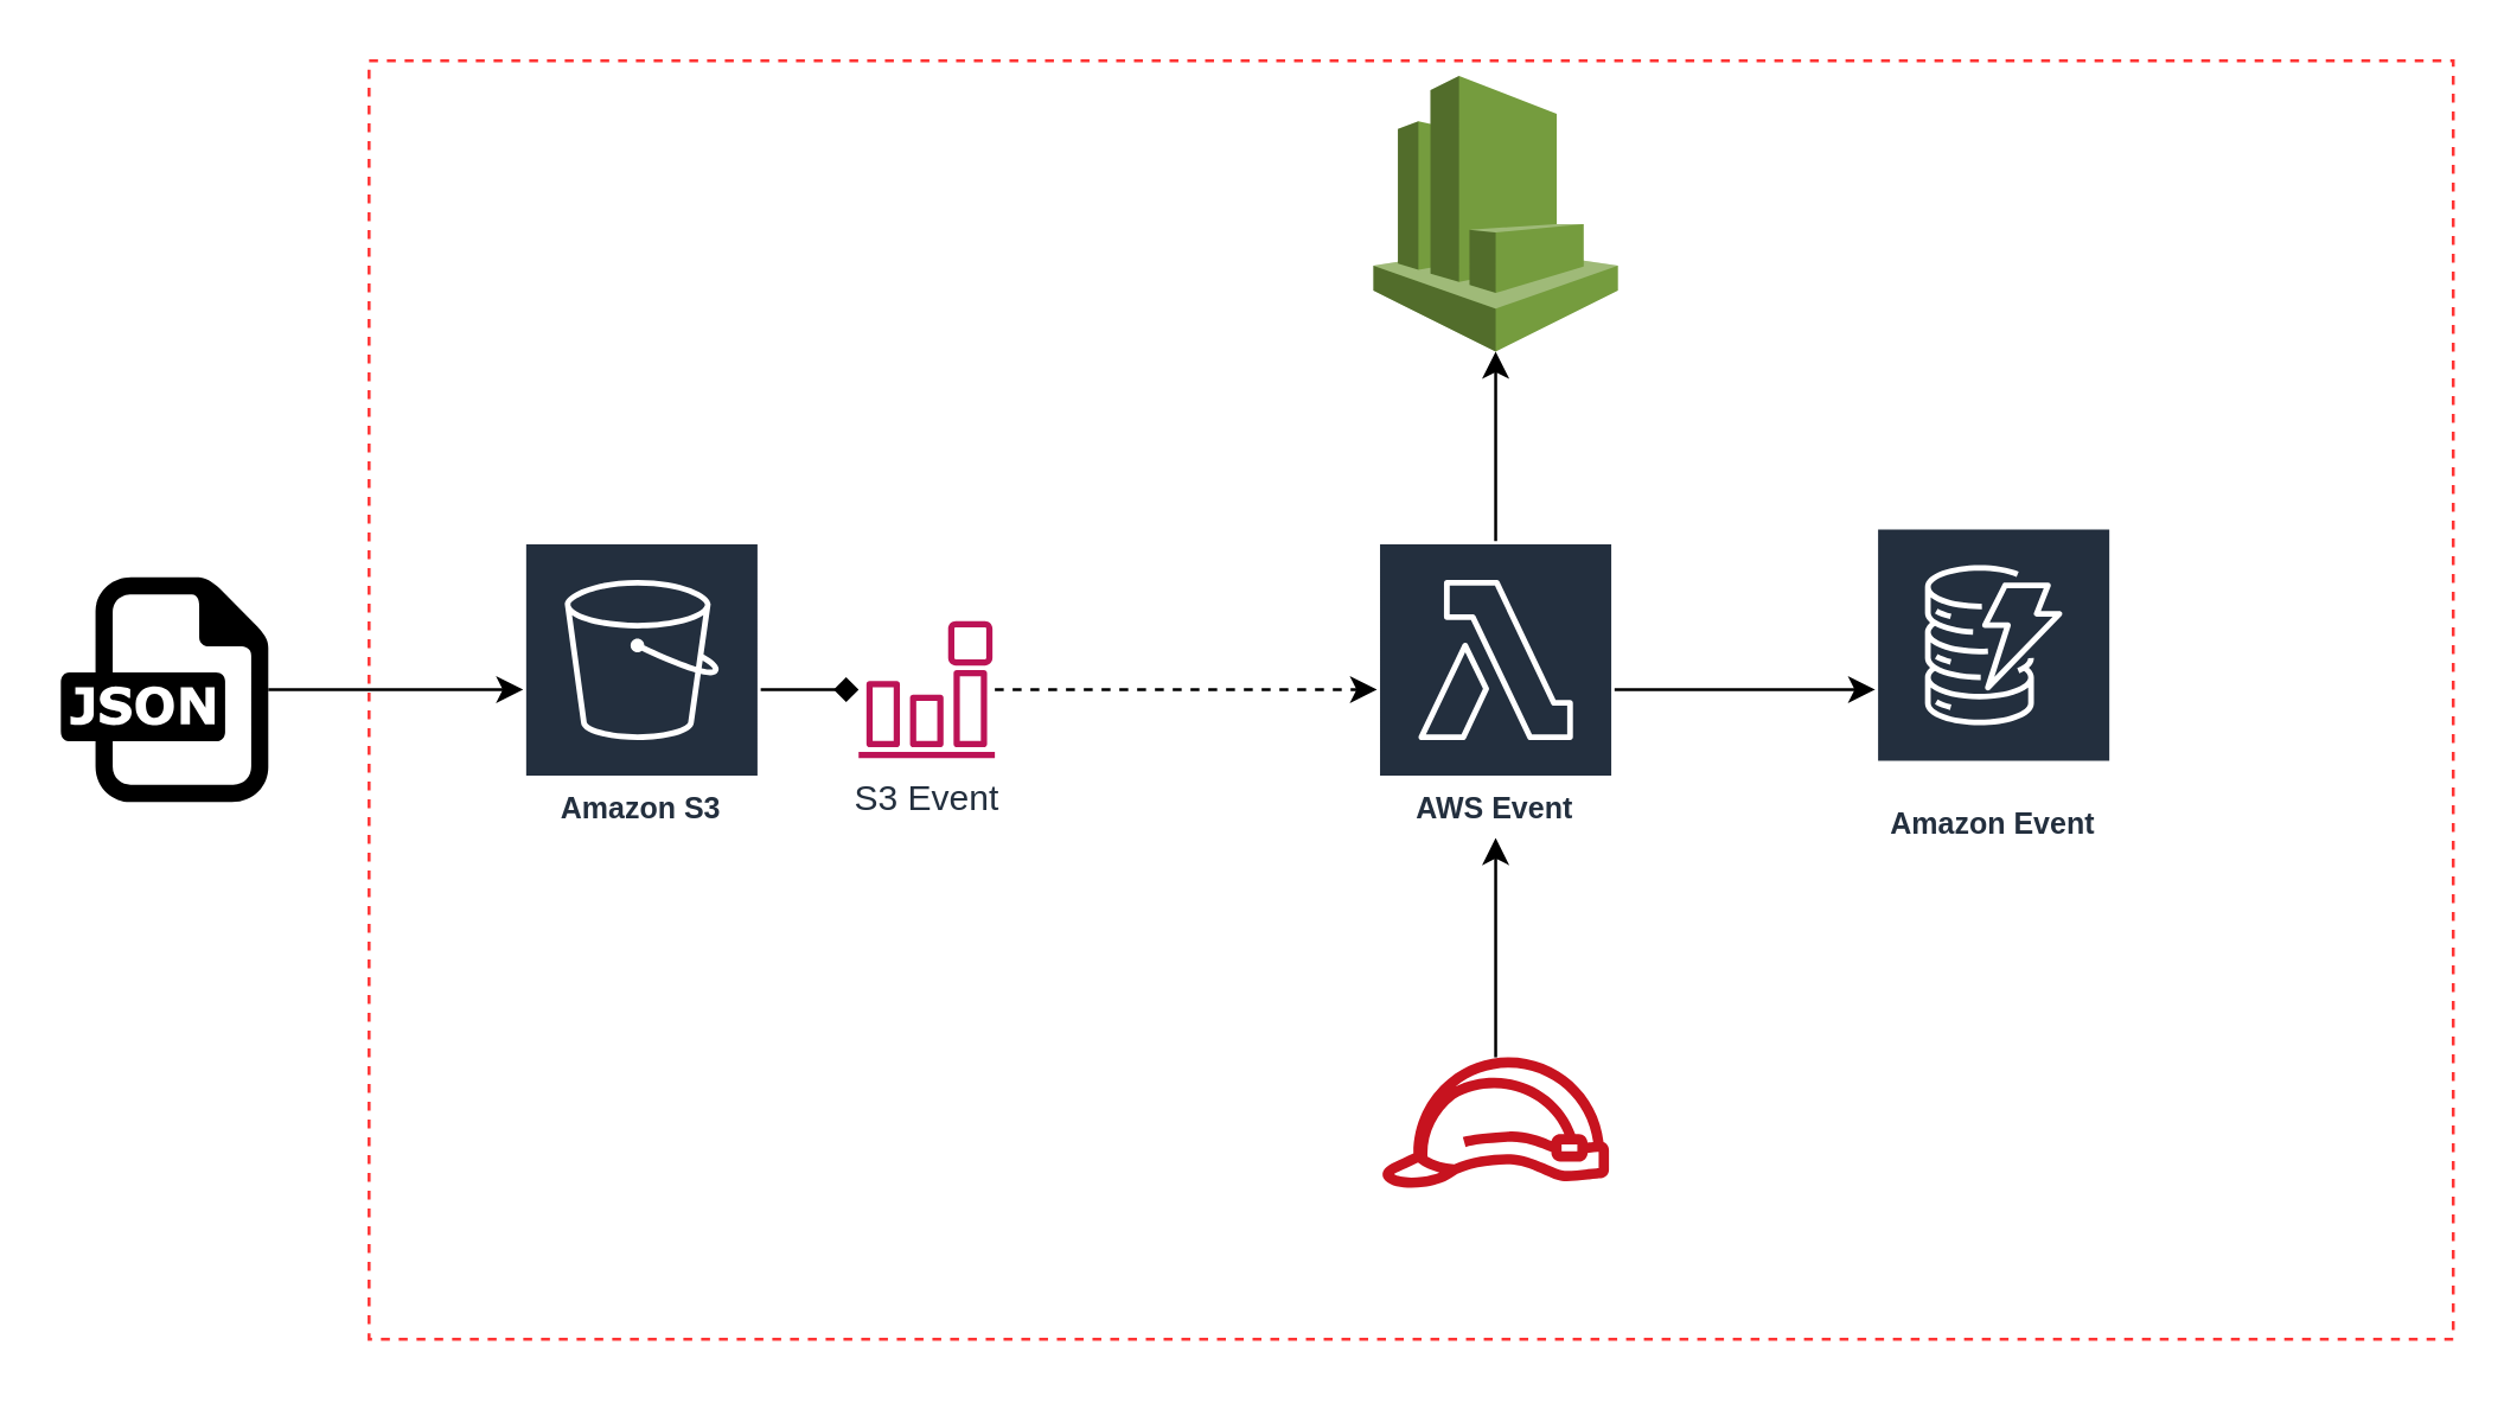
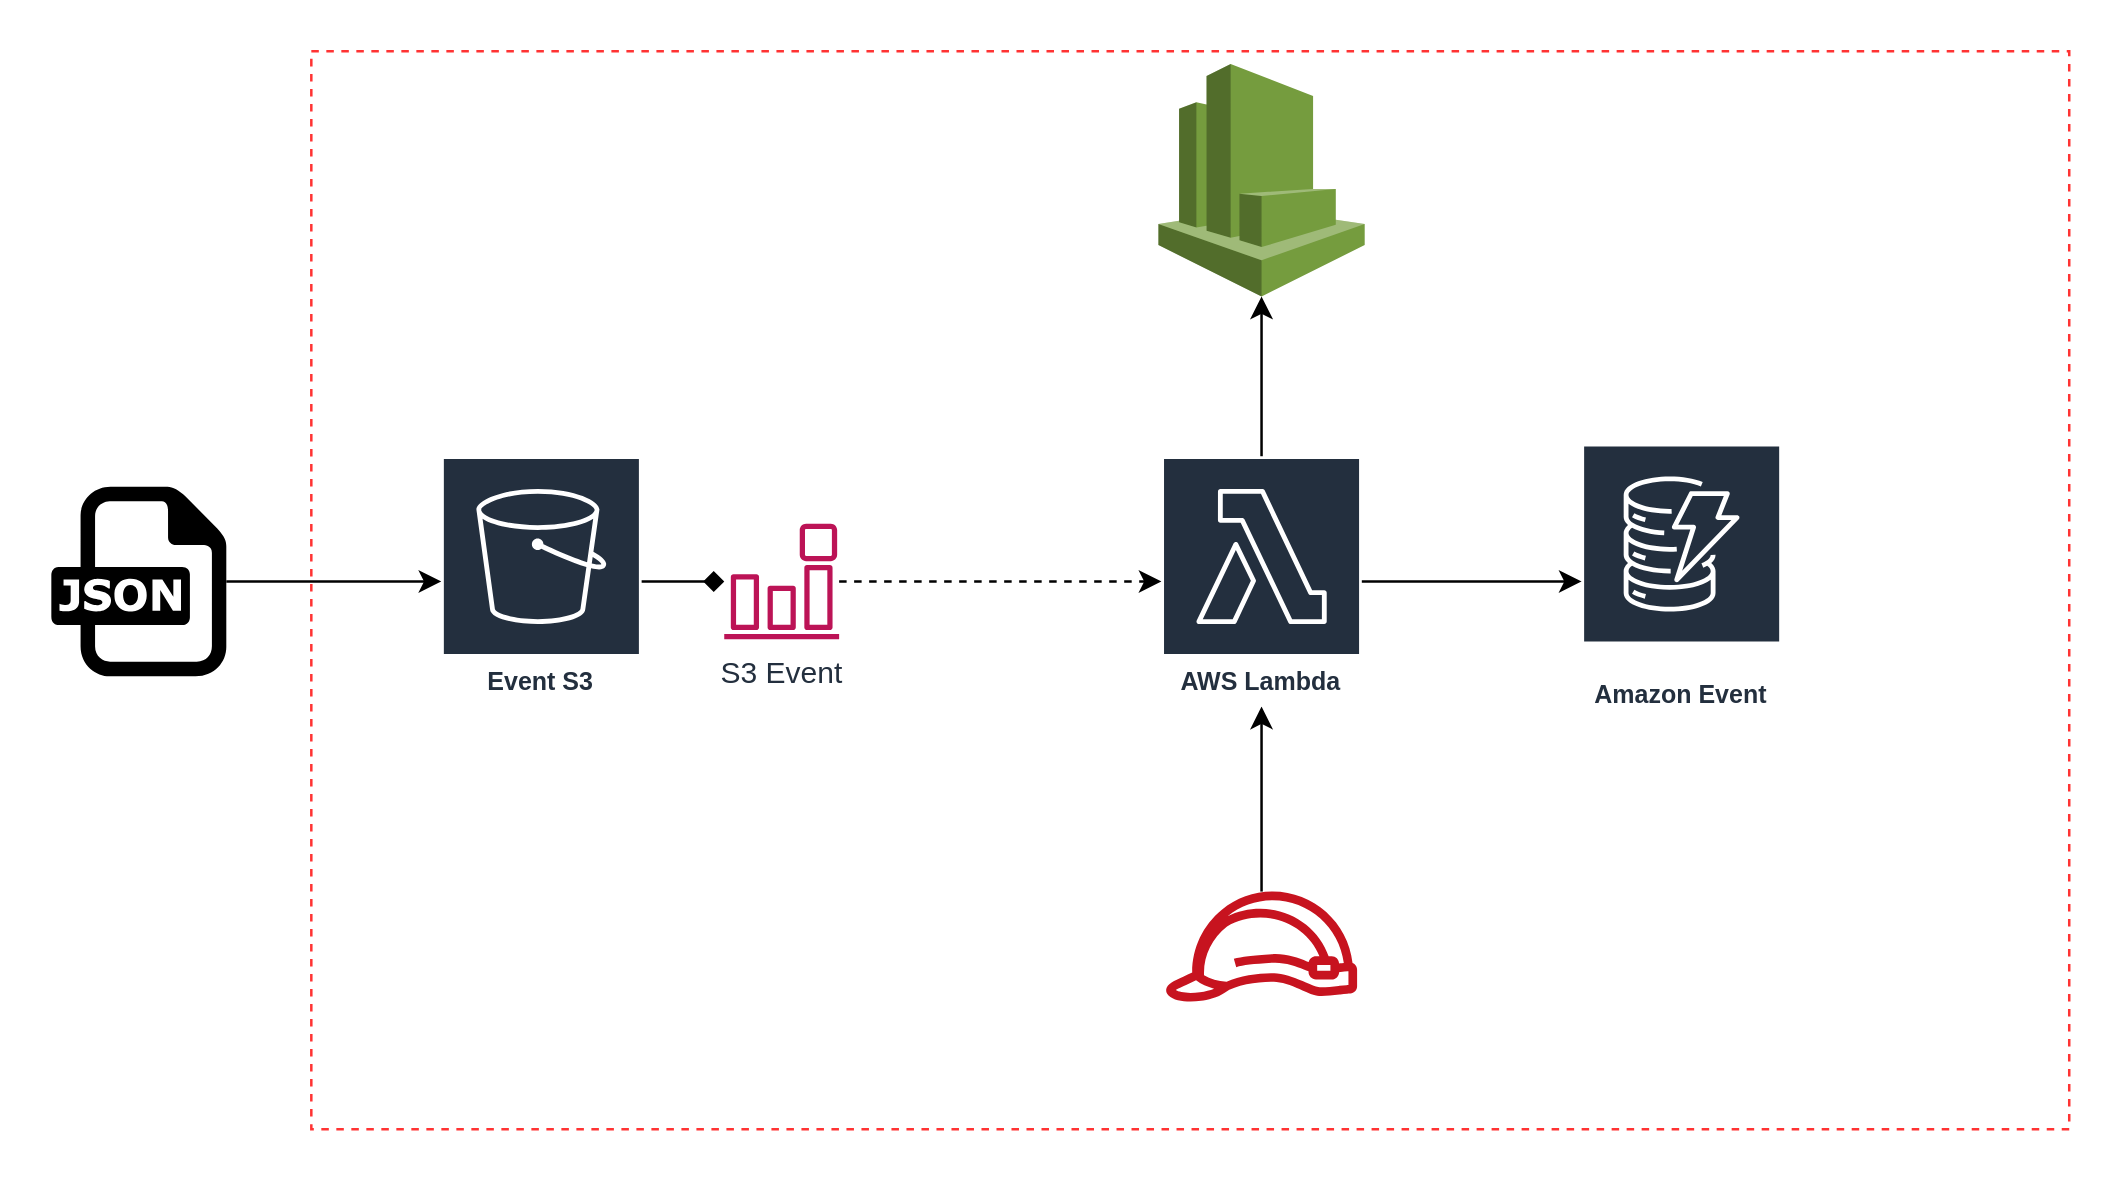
- <mxCell id="6" value="Amazon S3" style="outlineConnect=0;fontColor=#232F3E;gradientColor=none;strokeColor=#ffffff;fillColor=#232F3E;dashed=0;verticalLabelPosition=middle;verticalAlign=bottom;align=center;html=1;whiteSpace=wrap;fontSize=10;fontStyle=1;spacing=3;shape=mxgraph.aws4.productIcon;prIcon=mxgraph.aws4.s3;" vertex="1" parent="1"><mxGeometry x="176" y="182" width="80" height="100" as="geometry" /></mxCell>
+ <mxCell id="6" value="Event S3" style="outlineConnect=0;fontColor=#232F3E;gradientColor=none;strokeColor=#ffffff;fillColor=#232F3E;dashed=0;verticalLabelPosition=middle;verticalAlign=bottom;align=center;html=1;whiteSpace=wrap;fontSize=10;fontStyle=1;spacing=3;shape=mxgraph.aws4.productIcon;prIcon=mxgraph.aws4.s3;" vertex="1" parent="1"><mxGeometry x="176" y="182" width="80" height="100" as="geometry" /></mxCell>
- <mxCell id="15" value="AWS Event" style="outlineConnect=0;fontColor=#232F3E;gradientColor=none;strokeColor=#ffffff;fillColor=#232F3E;dashed=0;verticalLabelPosition=middle;verticalAlign=bottom;align=center;html=1;whiteSpace=wrap;fontSize=10;fontStyle=1;spacing=3;shape=mxgraph.aws4.productIcon;prIcon=mxgraph.aws4.lambda;" vertex="1" parent="1"><mxGeometry x="464" y="182" width="80" height="100" as="geometry" /></mxCell>
+ <mxCell id="15" value="AWS Lambda" style="outlineConnect=0;fontColor=#232F3E;gradientColor=none;strokeColor=#ffffff;fillColor=#232F3E;dashed=0;verticalLabelPosition=middle;verticalAlign=bottom;align=center;html=1;whiteSpace=wrap;fontSize=10;fontStyle=1;spacing=3;shape=mxgraph.aws4.productIcon;prIcon=mxgraph.aws4.lambda;" vertex="1" parent="1"><mxGeometry x="464" y="182" width="80" height="100" as="geometry" /></mxCell>
